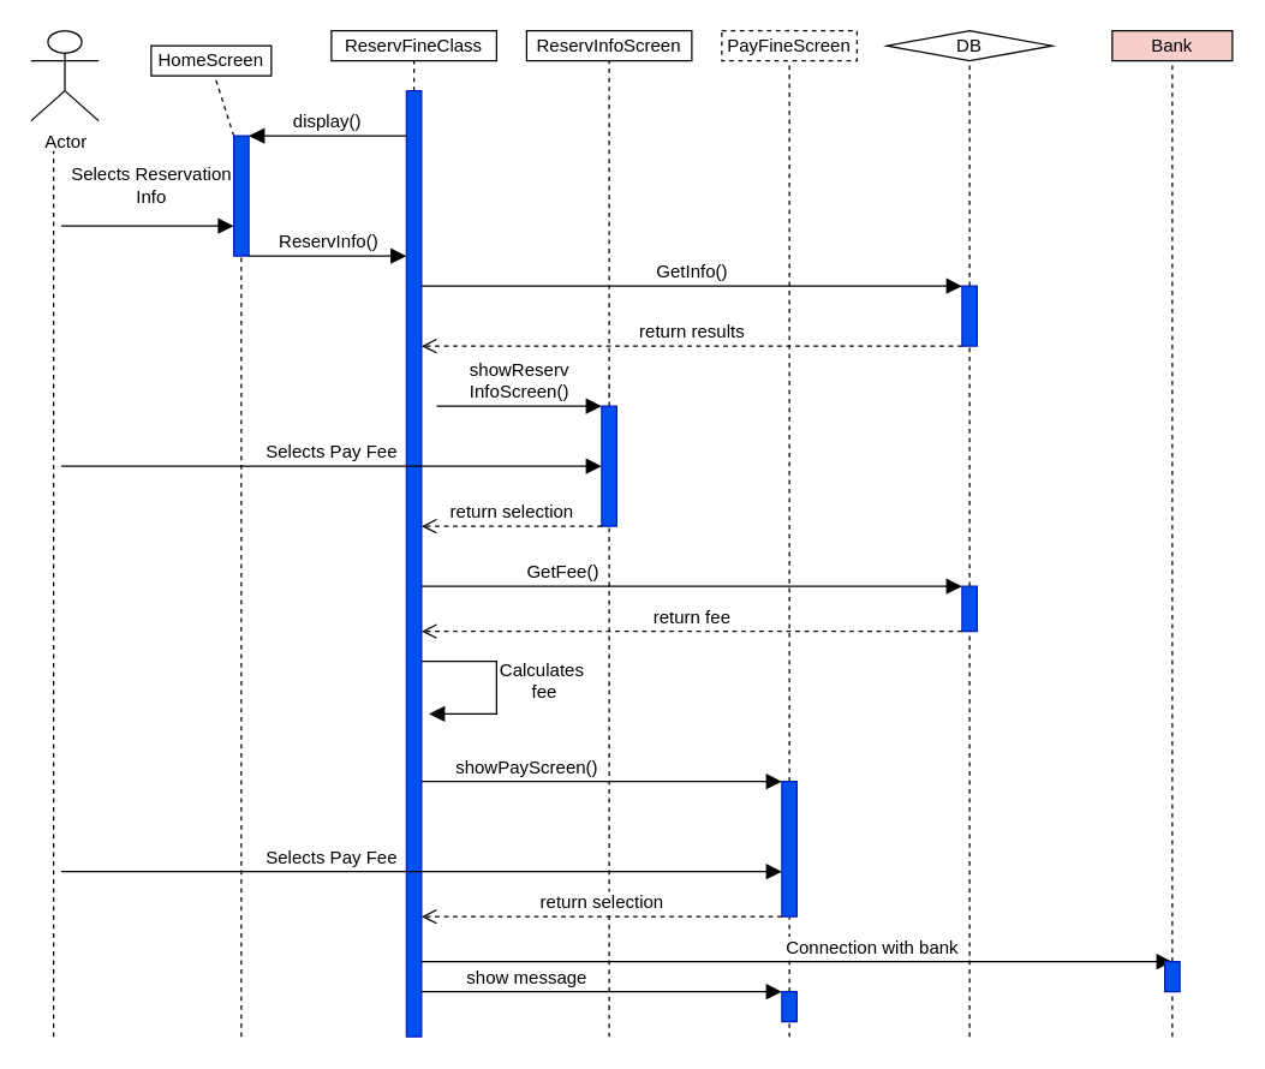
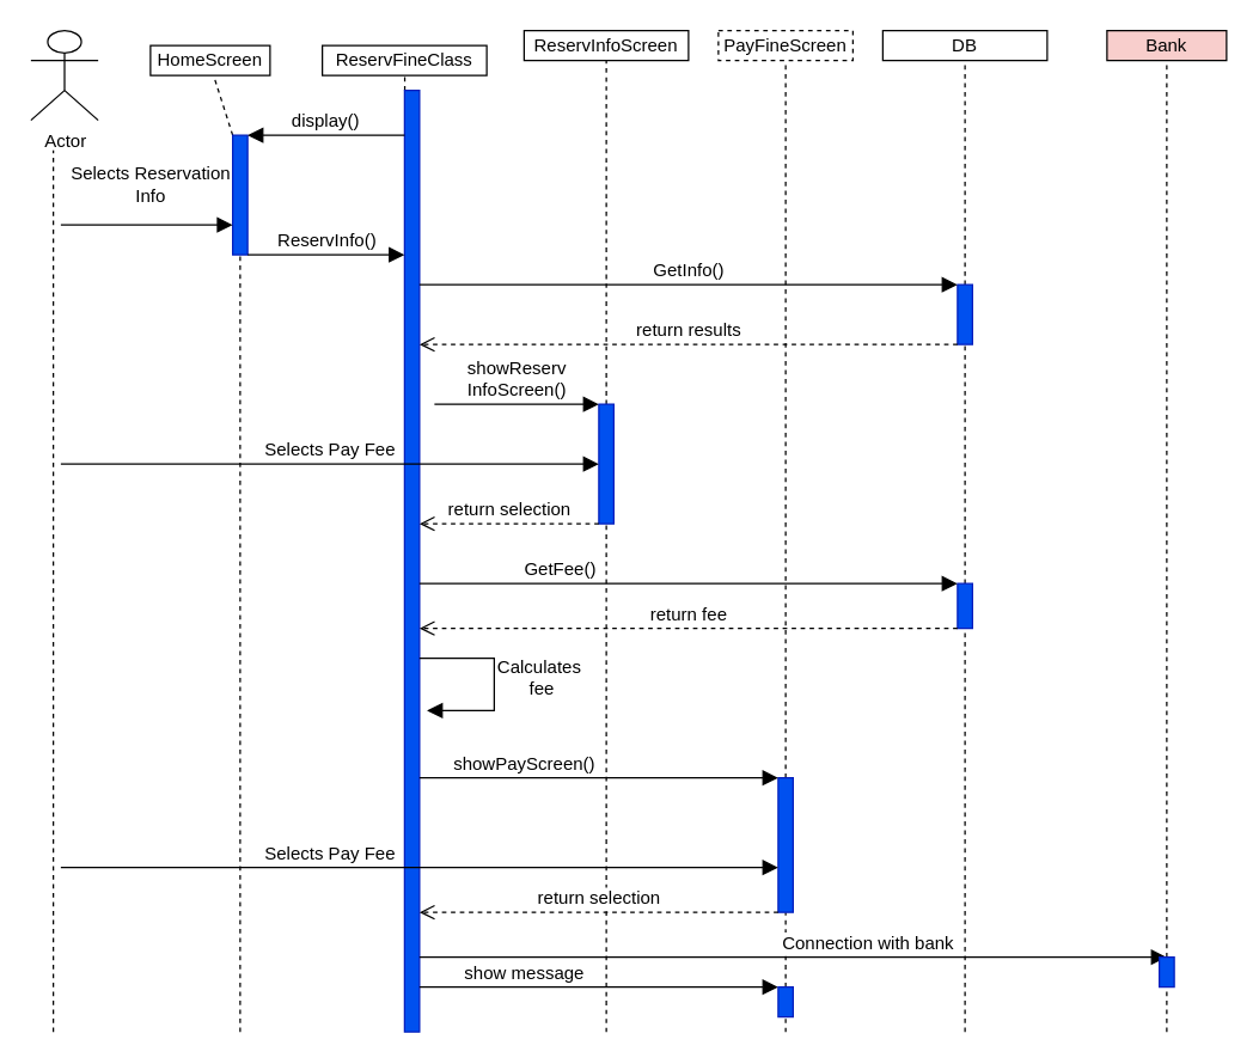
- <mxCell id="7" value="ReservFineClass" style="rounded=0;whiteSpace=wrap;html=1;" parent="1" vertex="1"><mxGeometry x="220" y="20" width="110" height="20" as="geometry" /></mxCell>
+ <mxCell id="7" value="ReservFineClass" style="rounded=0;whiteSpace=wrap;html=1;" parent="1" vertex="1"><mxGeometry x="215" y="30" width="110" height="20" as="geometry" /></mxCell>
- <mxCell id="13" value="DB" style="rhombus;whiteSpace=wrap;html=1;" parent="1" vertex="1"><mxGeometry x="590" y="20" width="110" height="20" as="geometry" /></mxCell>
+ <mxCell id="13" value="DB" style="rounded=0;whiteSpace=wrap;html=1;" parent="1" vertex="1"><mxGeometry x="590" y="20" width="110" height="20" as="geometry" /></mxCell>
